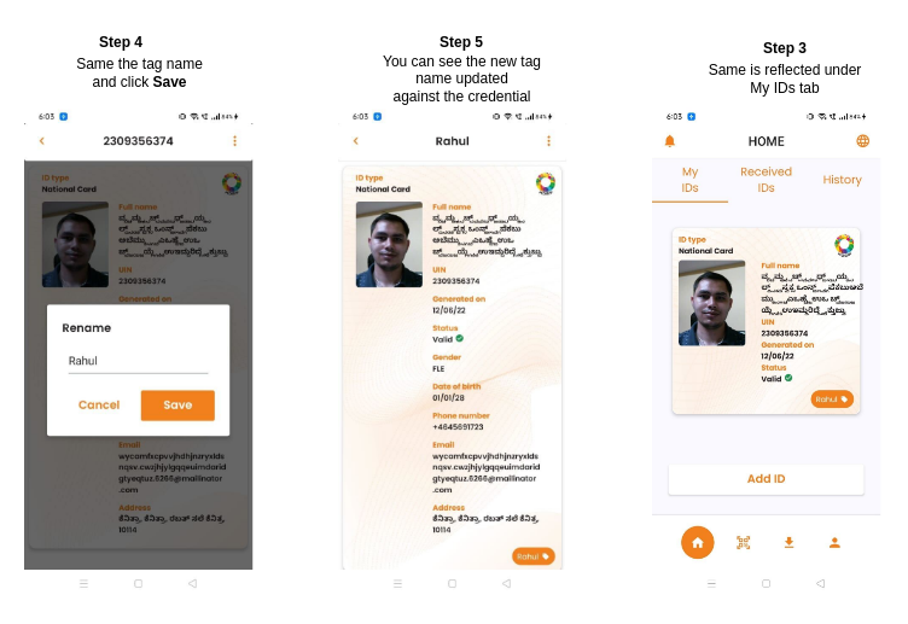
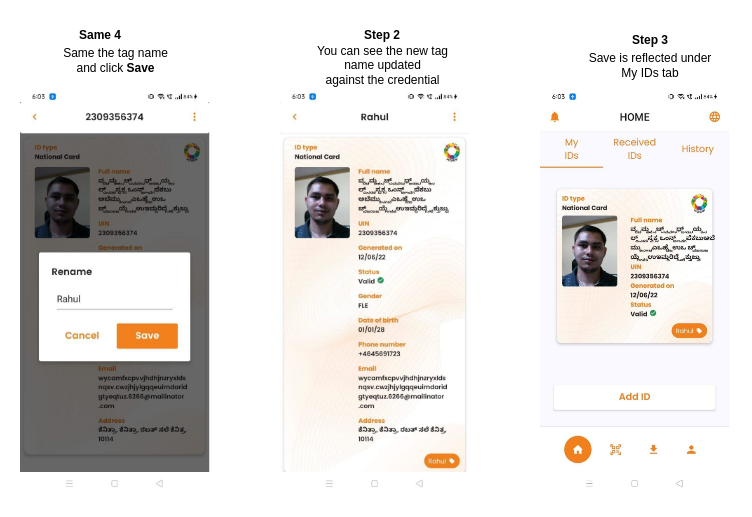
- <mxCell id="8" value="&lt;b&gt;Step 4&lt;/b&gt;" style="text;html=1;strokeColor=none;fillColor=none;align=center;verticalAlign=middle;whiteSpace=wrap;rounded=0;" vertex="1" parent="1"><mxGeometry x="70" y="20" width="60" height="30" as="geometry" /></mxCell>
+ <mxCell id="8" value="&lt;b&gt;Same 4&lt;/b&gt;" style="text;html=1;strokeColor=none;fillColor=none;align=center;verticalAlign=middle;whiteSpace=wrap;rounded=0;" vertex="1" parent="1"><mxGeometry x="70" y="20" width="60" height="30" as="geometry" /></mxCell>
- <mxCell id="9" value="&lt;b&gt;Step 5&lt;/b&gt;" style="text;html=1;strokeColor=none;fillColor=none;align=center;verticalAlign=middle;whiteSpace=wrap;rounded=0;" vertex="1" parent="1"><mxGeometry x="351.54" y="20" width="60" height="30" as="geometry" /></mxCell>
+ <mxCell id="9" value="&lt;b&gt;Step 2&lt;/b&gt;" style="text;html=1;strokeColor=none;fillColor=none;align=center;verticalAlign=middle;whiteSpace=wrap;rounded=0;" vertex="1" parent="1"><mxGeometry x="351.54" y="20" width="60" height="30" as="geometry" /></mxCell>
- <mxCell id="7" value="Same is reflected under My IDs tab" style="text;html=1;strokeColor=none;fillColor=none;align=center;verticalAlign=middle;whiteSpace=wrap;rounded=0;" vertex="1" parent="1"><mxGeometry x="580" y="50" width="140" height="30" as="geometry" /></mxCell>
+ <mxCell id="7" value="Save is reflected under My IDs tab" style="text;html=1;strokeColor=none;fillColor=none;align=center;verticalAlign=middle;whiteSpace=wrap;rounded=0;" vertex="1" parent="1"><mxGeometry x="580" y="50" width="140" height="30" as="geometry" /></mxCell>
